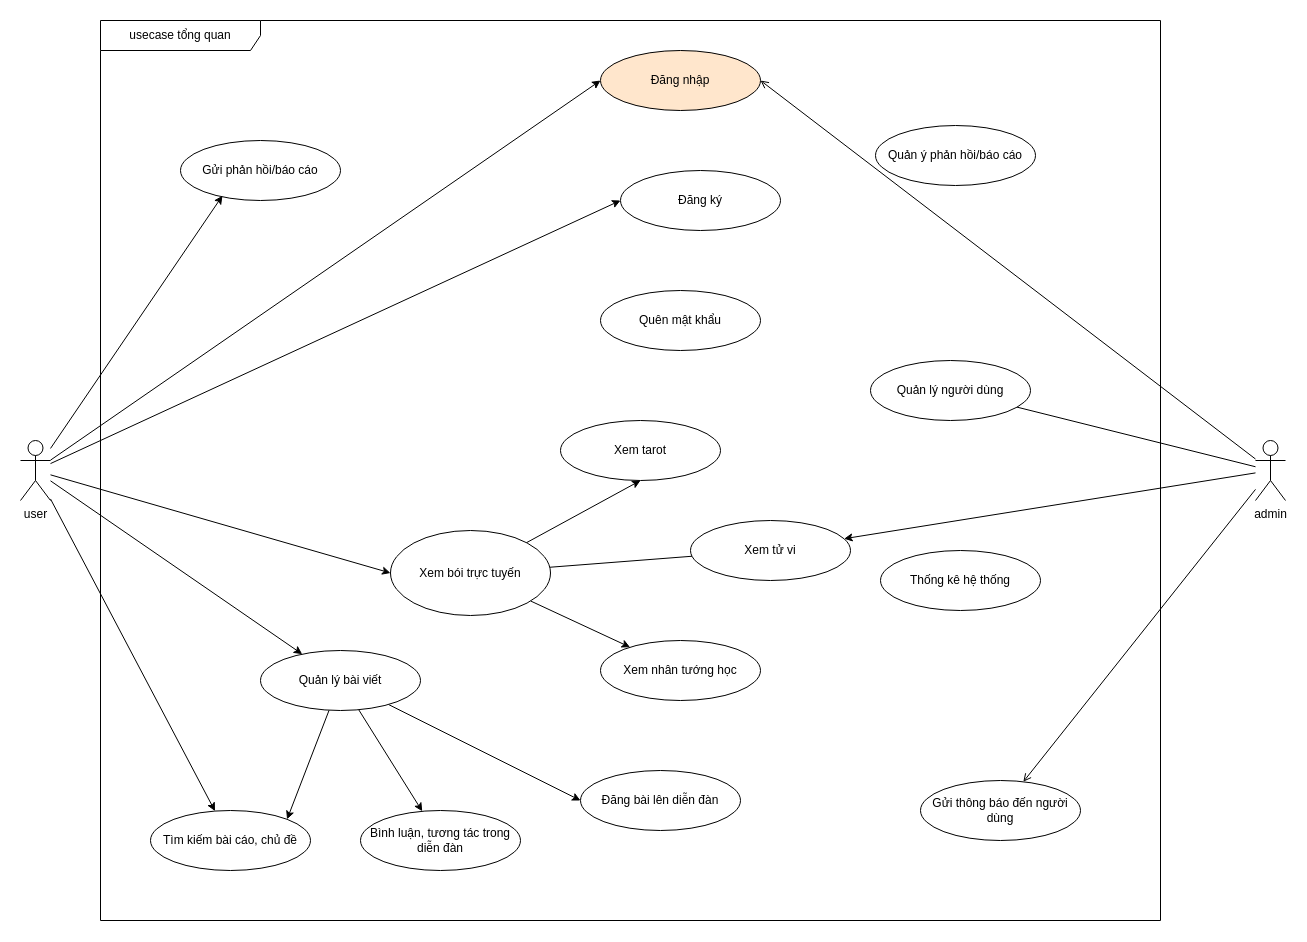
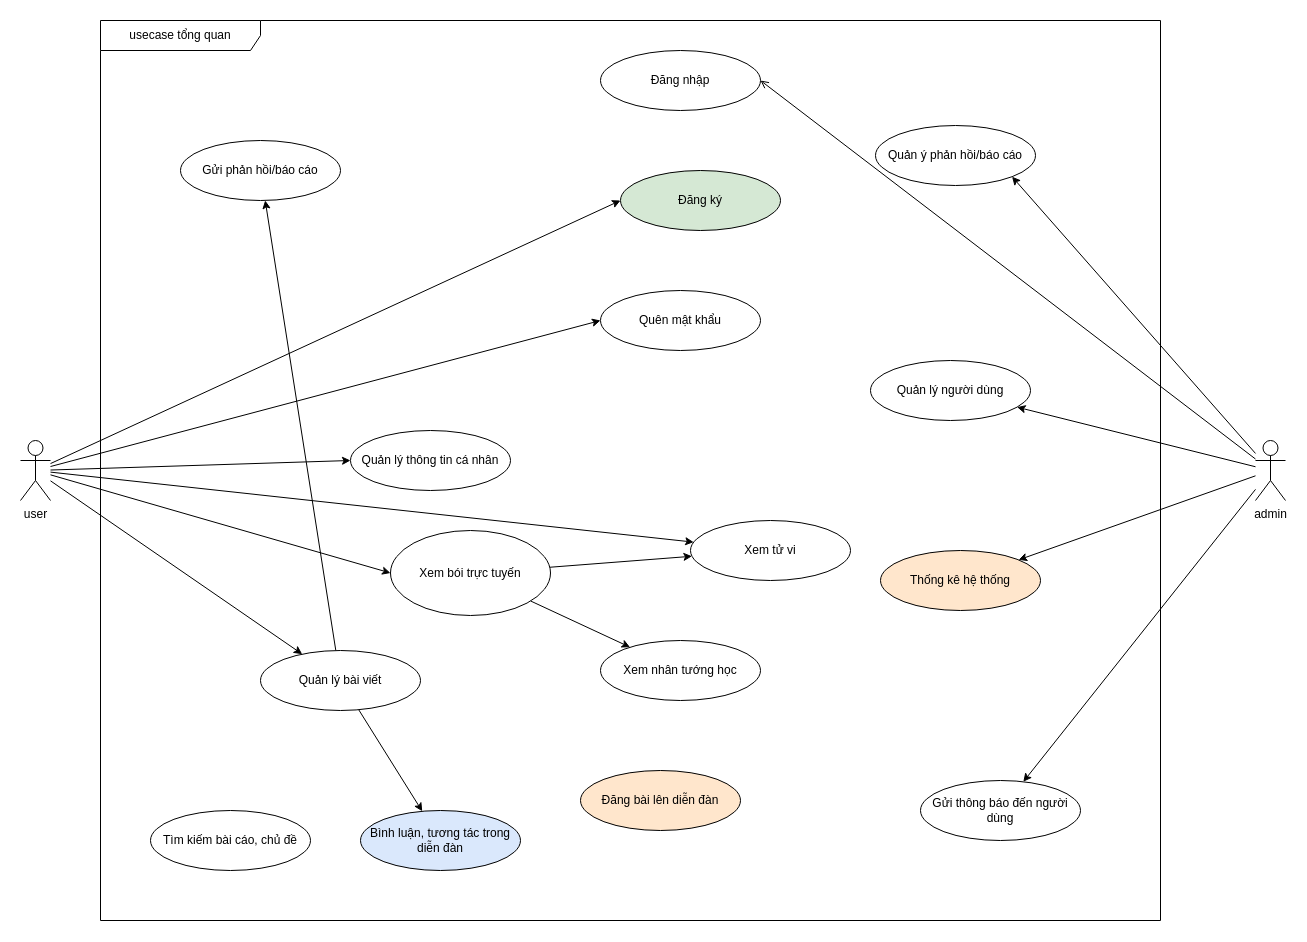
- <mxCell id="3" value="Đăng nhập" style="ellipse;whiteSpace=wrap;html=1;fillColor=#ffe6cc;" parent="2" vertex="1"><mxGeometry x="500" y="30" width="160" height="60" as="geometry" /></mxCell>
+ <mxCell id="3" value="Đăng nhập" style="ellipse;whiteSpace=wrap;html=1;" parent="2" vertex="1"><mxGeometry x="500" y="30" width="160" height="60" as="geometry" /></mxCell>
- <mxCell id="13" value="Đăng ký" style="ellipse;whiteSpace=wrap;html=1;" parent="2" vertex="1"><mxGeometry x="520" y="150" width="160" height="60" as="geometry" /></mxCell>
+ <mxCell id="13" value="Đăng ký" style="ellipse;whiteSpace=wrap;html=1;fillColor=#d5e8d4;" parent="2" vertex="1"><mxGeometry x="520" y="150" width="160" height="60" as="geometry" /></mxCell>
- <mxCell id="26" style="edgeStyle=none;html=1;entryX=0;entryY=0.5;entryDx=0;entryDy=0;" parent="1" source="33" target="3" edge="1"><mxGeometry relative="1" as="geometry" /></mxCell>
+ <mxCell id="38" style="edgeStyle=none;html=1;entryX=1;entryY=1;entryDx=0;entryDy=0;" parent="1" source="39" target="25" edge="1"><mxGeometry relative="1" as="geometry" /></mxCell>
- <mxCell id="32" style="edgeStyle=none;html=1;entryX=0.262;entryY=0.921;entryDx=0;entryDy=0;entryPerimeter=0;" parent="1" source="33" target="24" edge="1"><mxGeometry relative="1" as="geometry" /></mxCell>
+ <mxCell id="32" style="edgeStyle=none;html=1;" parent="1" source="33" target="11" edge="1"><mxGeometry relative="1" as="geometry" /></mxCell>
- <mxCell id="35" style="edgeStyle=none;html=1;endArrow=none;" parent="1" source="39" target="21" edge="1"><mxGeometry relative="1" as="geometry" /></mxCell>
+ <mxCell id="35" style="edgeStyle=none;html=1;" parent="1" source="39" target="21" edge="1"><mxGeometry relative="1" as="geometry" /></mxCell>
- <mxCell id="10" value="Xem tarot" style="ellipse;whiteSpace=wrap;html=1;" parent="2" vertex="1"><mxGeometry x="460" y="400" width="160" height="60" as="geometry" /></mxCell>
+ <mxCell id="4" value="Quản lý thông tin cá nhân" style="ellipse;whiteSpace=wrap;html=1;" parent="2" vertex="1"><mxGeometry x="250" y="410" width="160" height="60" as="geometry" /></mxCell>
+ <mxCell id="29" style="edgeStyle=none;html=1;entryX=0;entryY=0.5;entryDx=0;entryDy=0;" parent="1" source="33" target="4" edge="1"><mxGeometry relative="1" as="geometry" /></mxCell>
- <mxCell id="36" style="edgeStyle=none;html=1;" parent="1" source="39" target="11" edge="1"><mxGeometry relative="1" as="geometry" /></mxCell>
+ <mxCell id="36" style="edgeStyle=none;html=1;" parent="1" source="39" target="22" edge="1"><mxGeometry relative="1" as="geometry" /></mxCell>
- <mxCell id="6" style="edgeStyle=none;html=1;entryX=0.5;entryY=1;entryDx=0;entryDy=0;" parent="2" source="9" target="10" edge="1"><mxGeometry relative="1" as="geometry" /></mxCell>
- <mxCell id="7" style="edgeStyle=none;html=1;endArrow=none;" parent="2" source="9" target="11" edge="1"><mxGeometry relative="1" as="geometry" /></mxCell>
+ <mxCell id="7" style="edgeStyle=none;html=1;" parent="2" source="9" target="11" edge="1"><mxGeometry relative="1" as="geometry" /></mxCell>
- <mxCell id="22" value="Thống kê hệ thống" style="ellipse;whiteSpace=wrap;html=1;" parent="2" vertex="1"><mxGeometry x="780" y="530" width="160" height="60" as="geometry" /></mxCell>
+ <mxCell id="22" value="Thống kê hệ thống" style="ellipse;whiteSpace=wrap;html=1;fillColor=#ffe6cc;" parent="2" vertex="1"><mxGeometry x="780" y="530" width="160" height="60" as="geometry" /></mxCell>
- <mxCell id="28" style="edgeStyle=none;html=1;" parent="1" source="33" target="20" edge="1"><mxGeometry relative="1" as="geometry" /></mxCell>
+ <mxCell id="28" style="edgeStyle=none;html=1;entryX=0;entryY=0.5;entryDx=0;entryDy=0;" parent="1" source="33" target="5" edge="1"><mxGeometry relative="1" as="geometry" /></mxCell>
- <mxCell id="14" style="edgeStyle=none;html=1;entryX=0;entryY=0.5;entryDx=0;entryDy=0;" parent="2" source="17" target="18" edge="1"><mxGeometry relative="1" as="geometry" /></mxCell>
- <mxCell id="16" style="edgeStyle=none;html=1;entryX=1;entryY=0;entryDx=0;entryDy=0;" parent="2" source="17" target="20" edge="1"><mxGeometry relative="1" as="geometry" /></mxCell>
+ <mxCell id="16" style="edgeStyle=none;html=1;" parent="2" source="17" target="24" edge="1"><mxGeometry relative="1" as="geometry" /></mxCell>
- <mxCell id="37" style="edgeStyle=none;html=1;endArrow=open;" parent="1" source="39" target="23" edge="1"><mxGeometry relative="1" as="geometry" /></mxCell>
+ <mxCell id="37" style="edgeStyle=none;html=1;" parent="1" source="39" target="23" edge="1"><mxGeometry relative="1" as="geometry" /></mxCell>
- <mxCell id="18" value="Đăng bài lên diễn đàn" style="ellipse;whiteSpace=wrap;html=1;" parent="2" vertex="1"><mxGeometry x="480" y="750" width="160" height="60" as="geometry" /></mxCell>
+ <mxCell id="18" value="Đăng bài lên diễn đàn" style="ellipse;whiteSpace=wrap;html=1;fillColor=#ffe6cc;" parent="2" vertex="1"><mxGeometry x="480" y="750" width="160" height="60" as="geometry" /></mxCell>
- <mxCell id="19" value="Bình luận, tương tác trong diễn đàn" style="ellipse;whiteSpace=wrap;html=1;" parent="2" vertex="1"><mxGeometry x="260" y="790" width="160" height="60" as="geometry" /></mxCell>
+ <mxCell id="19" value="Bình luận, tương tác trong diễn đàn" style="ellipse;whiteSpace=wrap;html=1;fillColor=#dae8fc;" parent="2" vertex="1"><mxGeometry x="260" y="790" width="160" height="60" as="geometry" /></mxCell>
